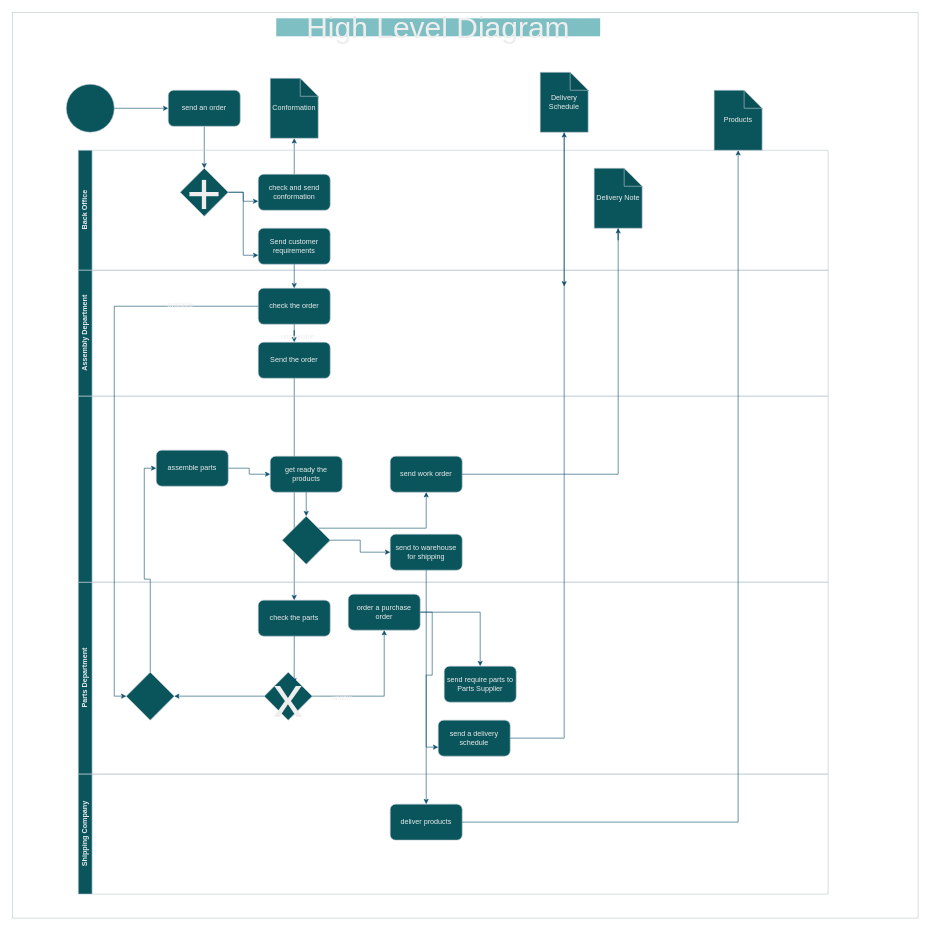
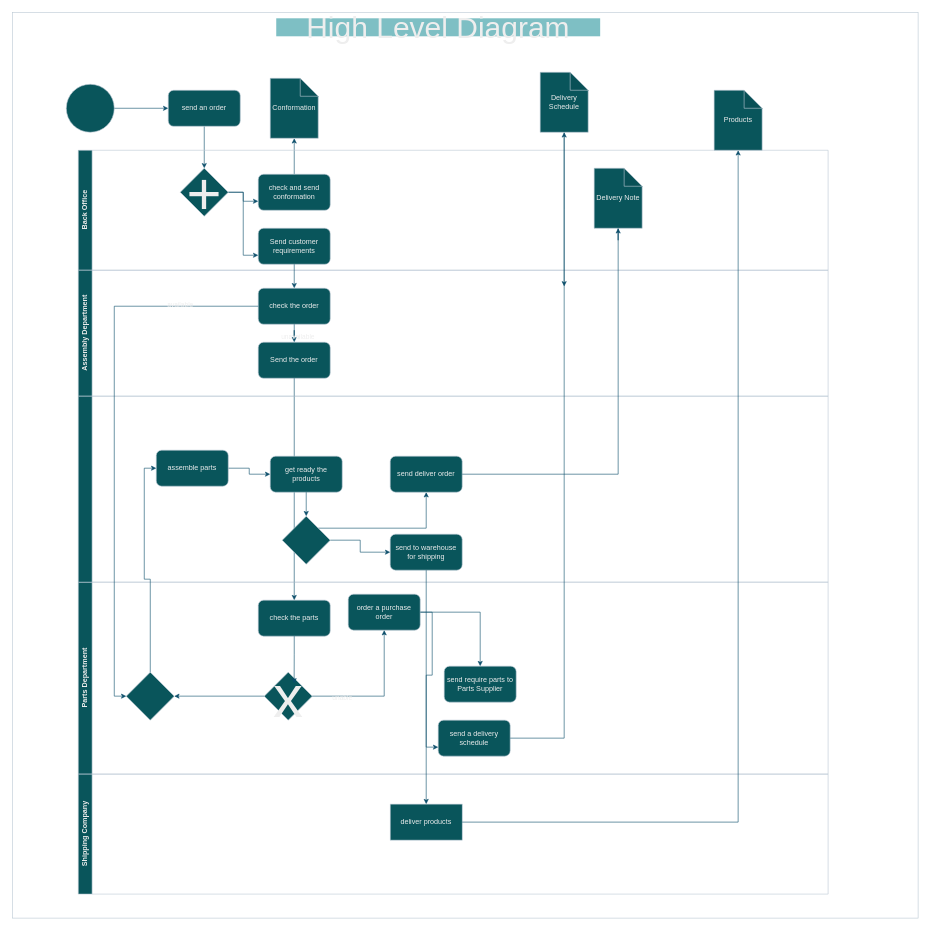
- <mxCell id="37" value="send work order" style="rounded=1;whiteSpace=wrap;html=1;labelBackgroundColor=none;fillColor=#09555B;strokeColor=#BAC8D3;fontColor=#EEEEEE;" vertex="1" parent="32"><mxGeometry x="520" y="100" width="120" height="60" as="geometry" /></mxCell>
+ <mxCell id="37" value="send deliver order" style="rounded=1;whiteSpace=wrap;html=1;labelBackgroundColor=none;fillColor=#09555B;strokeColor=#BAC8D3;fontColor=#EEEEEE;" vertex="1" parent="32"><mxGeometry x="520" y="100" width="120" height="60" as="geometry" /></mxCell>
- <mxCell id="44" value="deliver products" style="rounded=1;whiteSpace=wrap;html=1;labelBackgroundColor=none;fillColor=#09555B;strokeColor=#BAC8D3;fontColor=#EEEEEE;" vertex="1" parent="43"><mxGeometry x="520" y="50" width="120" height="60" as="geometry" /></mxCell>
+ <mxCell id="44" value="deliver products" style="whiteSpace=wrap;html=1;labelBackgroundColor=none;fillColor=#09555B;strokeColor=#BAC8D3;fontColor=#EEEEEE;rounded=0;" vertex="1" parent="43"><mxGeometry x="520" y="50" width="120" height="60" as="geometry" /></mxCell>
